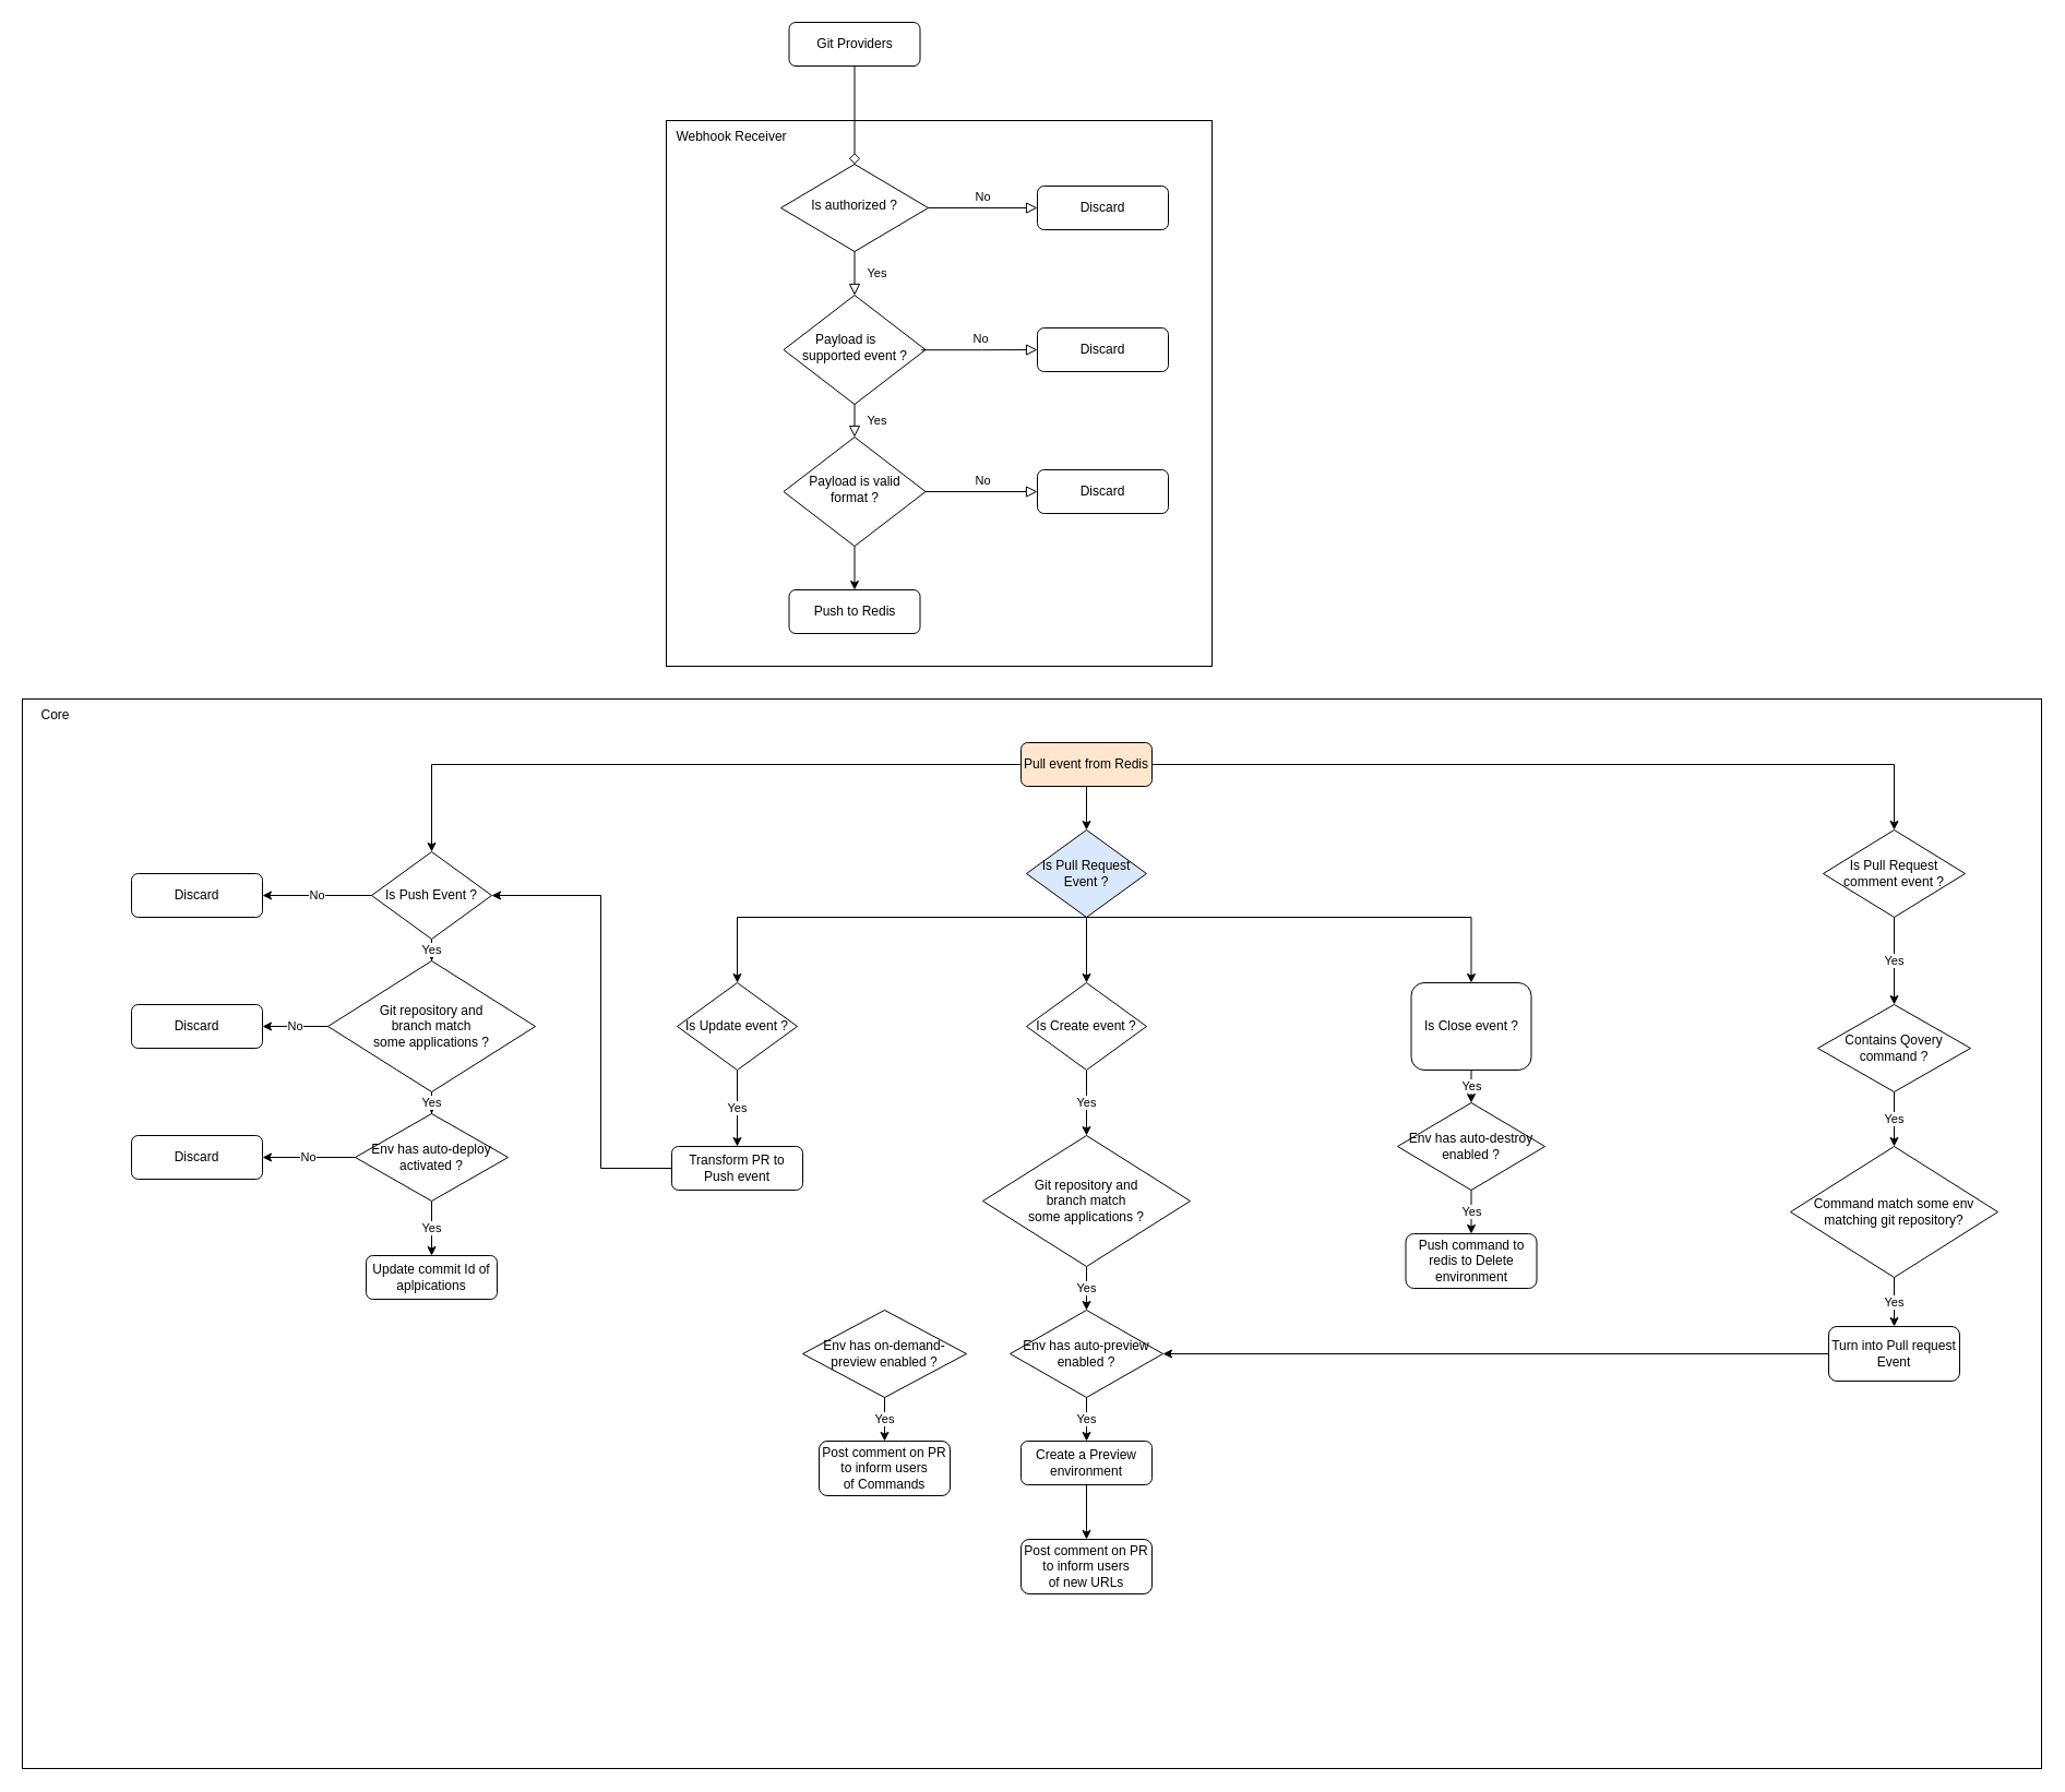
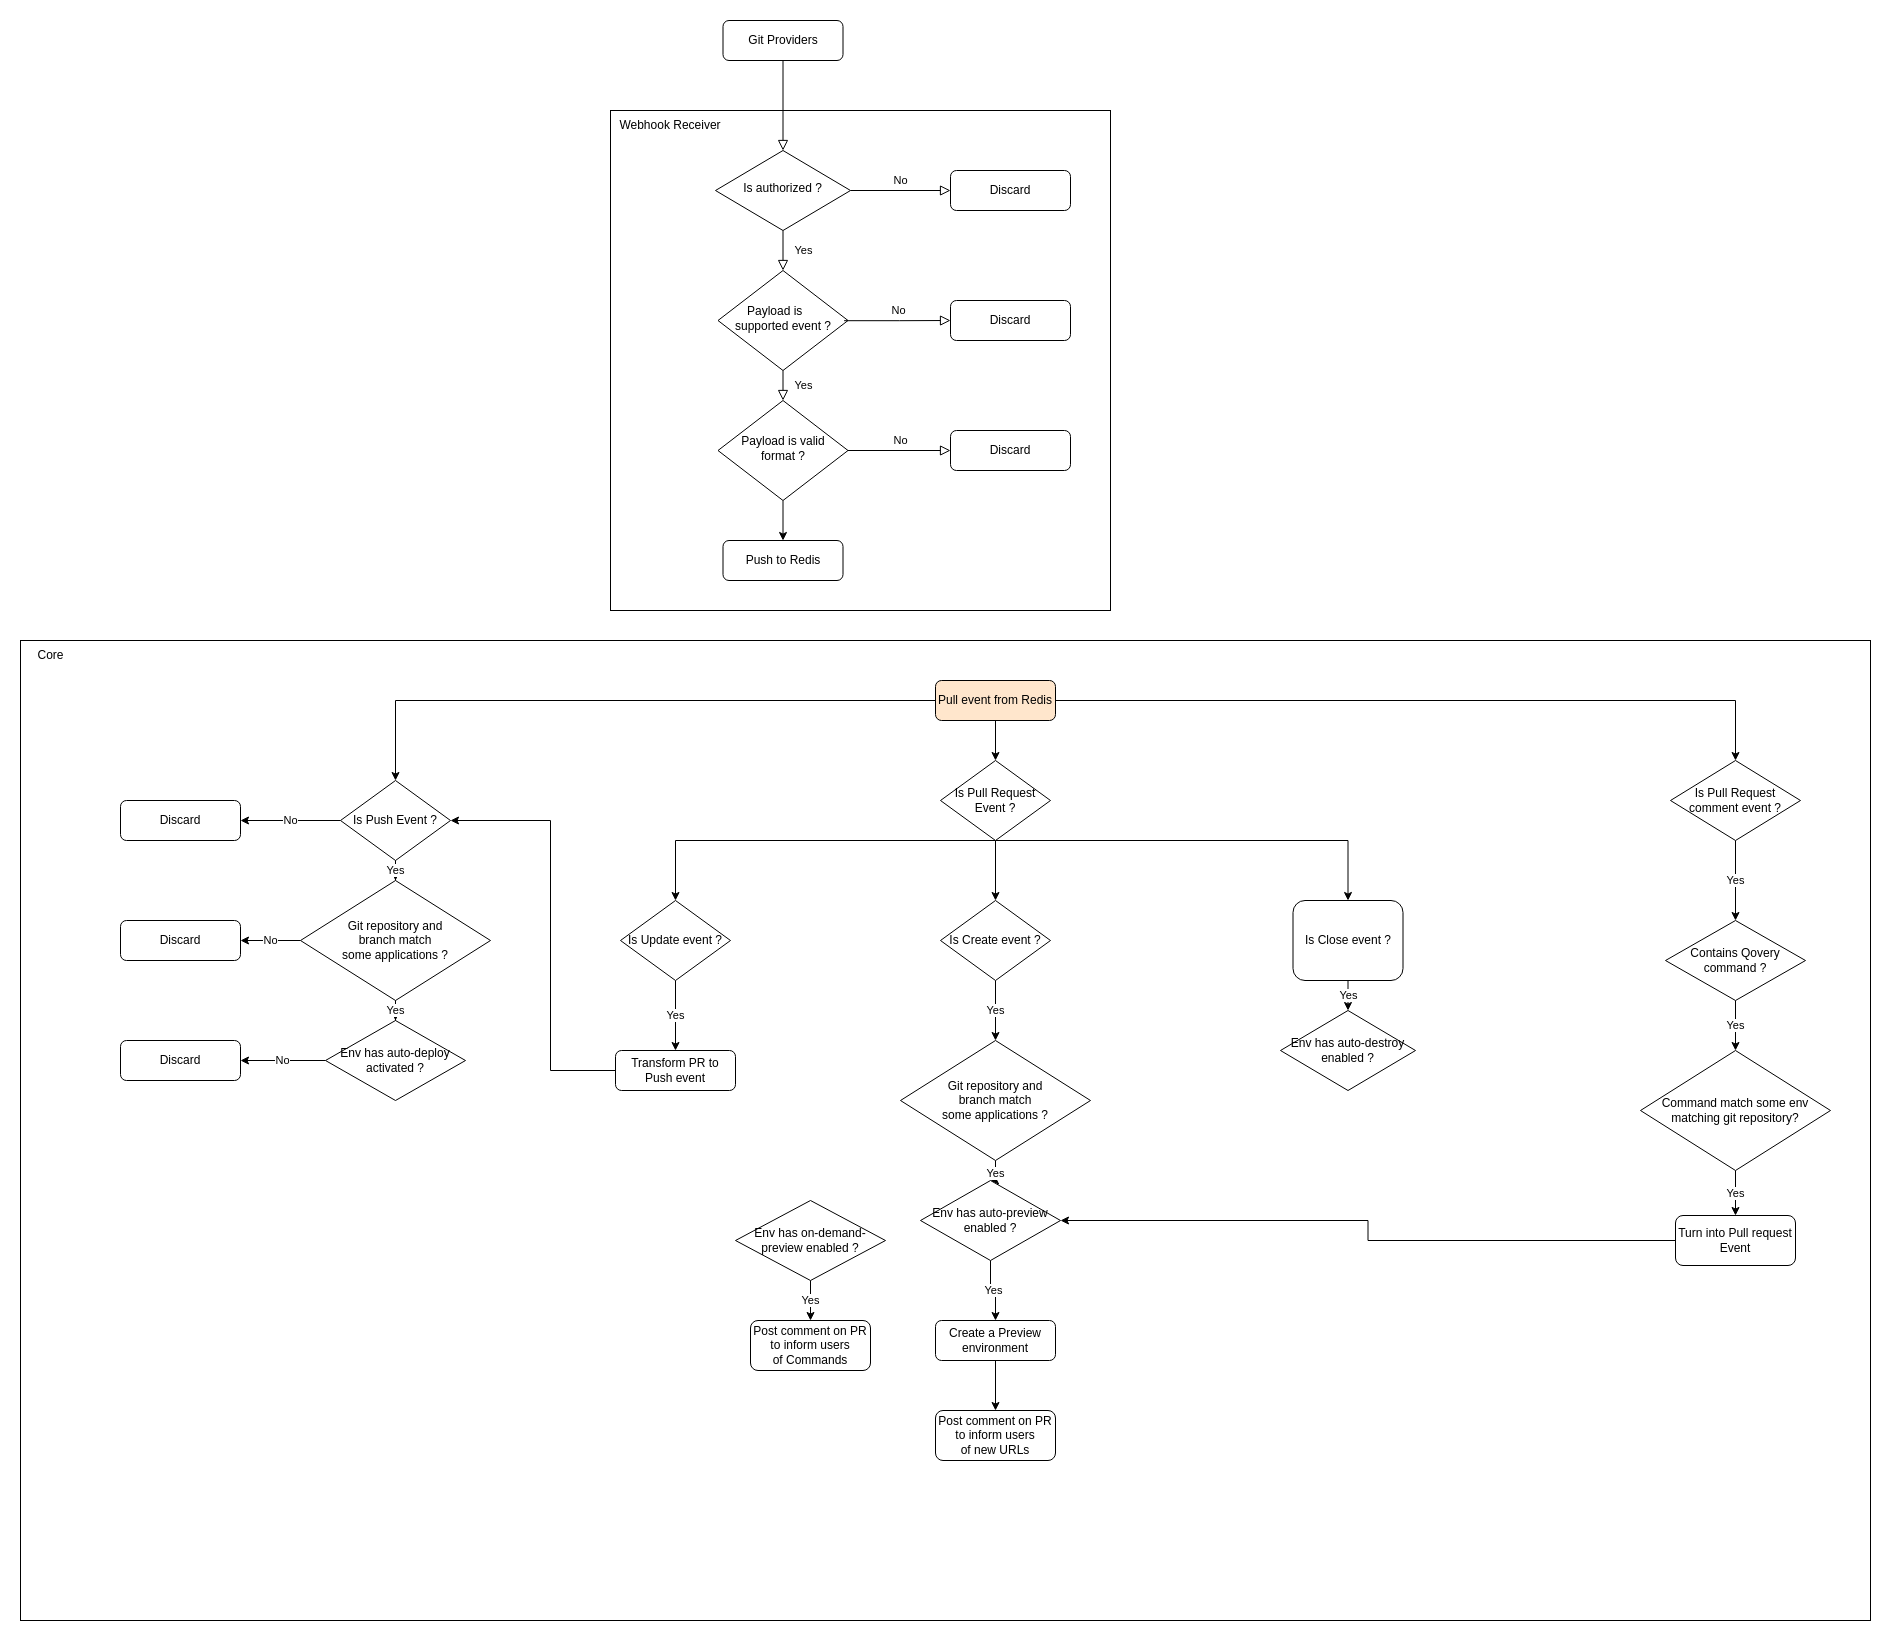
- <mxCell id="4" value="" style="rounded=0;html=1;jettySize=auto;orthogonalLoop=1;fontSize=11;endArrow=diamond;endFill=0;endSize=8;strokeWidth=1;shadow=0;labelBackgroundColor=none;edgeStyle=orthogonalEdgeStyle;" parent="1" source="5" target="8" edge="1"><mxGeometry relative="1" as="geometry" /></mxCell>
+ <mxCell id="4" value="" style="rounded=0;html=1;jettySize=auto;orthogonalLoop=1;fontSize=11;endArrow=block;endFill=0;endSize=8;strokeWidth=1;shadow=0;labelBackgroundColor=none;edgeStyle=orthogonalEdgeStyle;" parent="1" source="5" target="8" edge="1"><mxGeometry relative="1" as="geometry" /></mxCell>
- <mxCell id="30" value="&lt;div&gt;Is Pull Request Event ?&lt;/div&gt;" style="rhombus;whiteSpace=wrap;html=1;fillColor=#dae8fc;" vertex="1" parent="1"><mxGeometry x="940" y="760" width="110" height="80" as="geometry" /></mxCell>
+ <mxCell id="30" value="&lt;div&gt;Is Pull Request Event ?&lt;/div&gt;" style="rhombus;whiteSpace=wrap;html=1;" vertex="1" parent="1"><mxGeometry x="940" y="760" width="110" height="80" as="geometry" /></mxCell>
- <mxCell id="62" value="Yes" style="edgeStyle=orthogonalEdgeStyle;rounded=0;orthogonalLoop=1;jettySize=auto;html=1;" edge="1" parent="1" source="63" target="61"><mxGeometry relative="1" as="geometry" /></mxCell>
- <mxCell id="33" value="Yes" style="edgeStyle=orthogonalEdgeStyle;rounded=0;orthogonalLoop=1;jettySize=auto;html=1;" edge="1" parent="1" source="35" target="36"><mxGeometry relative="1" as="geometry" /></mxCell>
- <mxCell id="61" value="Push command to redis to Delete environment" style="rounded=1;whiteSpace=wrap;html=1;fontSize=12;glass=0;strokeWidth=1;shadow=0;" vertex="1" parent="1"><mxGeometry x="1287.5" y="1130" width="120" height="50" as="geometry" /></mxCell>
- <mxCell id="36" value="Update commit Id of aplpications" style="rounded=1;whiteSpace=wrap;html=1;fontSize=12;glass=0;strokeWidth=1;shadow=0;" vertex="1" parent="1"><mxGeometry x="335" y="1150" width="120" height="40" as="geometry" /></mxCell>
- <mxCell id="54" value="Env has auto-preview enabled ?" style="rhombus;whiteSpace=wrap;html=1;" vertex="1" parent="1"><mxGeometry x="925" y="1200" width="140" height="80" as="geometry" /></mxCell>
+ <mxCell id="54" value="Env has auto-preview enabled ?" style="rhombus;whiteSpace=wrap;html=1;" vertex="1" parent="1"><mxGeometry x="920" y="1180" width="140" height="80" as="geometry" /></mxCell>
